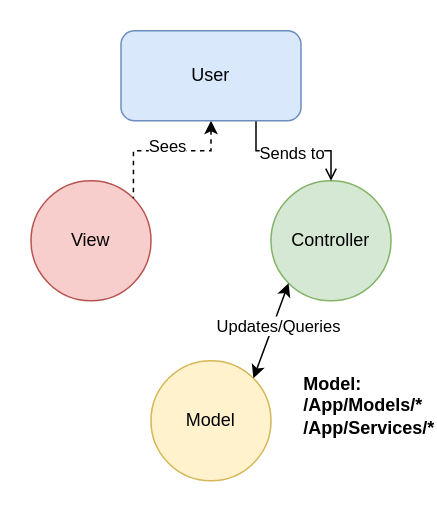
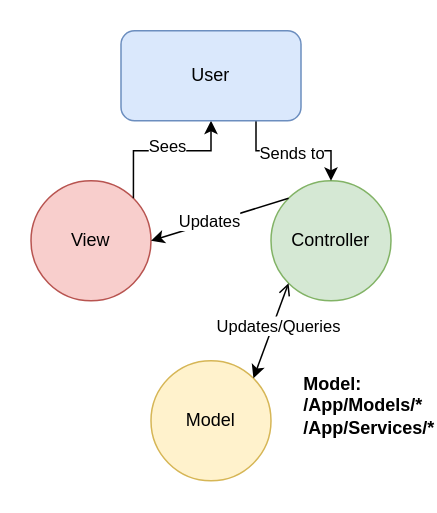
- <mxCell id="9" value="" style="edgeStyle=orthogonalEdgeStyle;rounded=0;orthogonalLoop=1;jettySize=auto;html=1;startArrow=classic;startFill=1;entryX=1;entryY=0;entryDx=0;entryDy=0;endArrow=none;endFill=0;dashed=1;" edge="1" parent="1" source="13" target="4"><mxGeometry relative="1" as="geometry" /></mxCell>
+ <mxCell id="9" value="" style="edgeStyle=orthogonalEdgeStyle;rounded=0;orthogonalLoop=1;jettySize=auto;html=1;startArrow=classic;startFill=1;entryX=1;entryY=0;entryDx=0;entryDy=0;endArrow=none;endFill=0;" edge="1" parent="1" source="13" target="4"><mxGeometry relative="1" as="geometry" /></mxCell>
- <mxCell id="11" style="edgeStyle=orthogonalEdgeStyle;rounded=0;orthogonalLoop=1;jettySize=auto;html=1;exitX=0.75;exitY=1;exitDx=0;exitDy=0;startArrow=none;startFill=0;strokeColor=#000000;endArrow=open;" edge="1" parent="1" source="13" target="3"><mxGeometry relative="1" as="geometry" /></mxCell>
+ <mxCell id="11" style="edgeStyle=orthogonalEdgeStyle;rounded=0;orthogonalLoop=1;jettySize=auto;html=1;exitX=0.75;exitY=1;exitDx=0;exitDy=0;startArrow=none;startFill=0;strokeColor=#000000;" edge="1" parent="1" source="13" target="3"><mxGeometry relative="1" as="geometry" /></mxCell>
+ <mxCell id="7" value="" style="endArrow=none;startArrow=classic;html=1;entryX=0;entryY=0;entryDx=0;entryDy=0;exitX=1;exitY=0.5;exitDx=0;exitDy=0;endFill=0;" edge="1" parent="1" source="4" target="3"><mxGeometry width="50" height="50" relative="1" as="geometry"><mxPoint x="201.716" y="301.716" as="sourcePoint" /><mxPoint x="178.284" y="238.284" as="targetPoint" /></mxGeometry></mxCell>
+ <mxCell id="8" value="Updates" style="edgeLabel;html=1;align=center;verticalAlign=middle;resizable=0;points=[];" vertex="1" connectable="0" parent="7"><mxGeometry x="-0.137" y="2" relative="1" as="geometry"><mxPoint as="offset" /></mxGeometry></mxCell>
- <mxCell id="5" value="" style="endArrow=classic;startArrow=classic;html=1;entryX=0;entryY=1;entryDx=0;entryDy=0;exitX=1;exitY=0;exitDx=0;exitDy=0;" edge="1" parent="1" source="2" target="3"><mxGeometry width="50" height="50" relative="1" as="geometry"><mxPoint x="140" y="530" as="sourcePoint" /><mxPoint x="190" y="480" as="targetPoint" /></mxGeometry></mxCell>
+ <mxCell id="5" value="" style="endArrow=open;startArrow=classic;html=1;entryX=0;entryY=1;entryDx=0;entryDy=0;exitX=1;exitY=0;exitDx=0;exitDy=0;" edge="1" parent="1" source="2" target="3"><mxGeometry width="50" height="50" relative="1" as="geometry"><mxPoint x="140" y="530" as="sourcePoint" /><mxPoint x="190" y="480" as="targetPoint" /></mxGeometry></mxCell>
